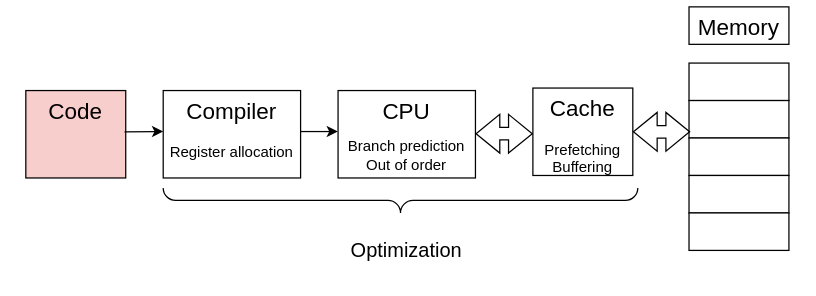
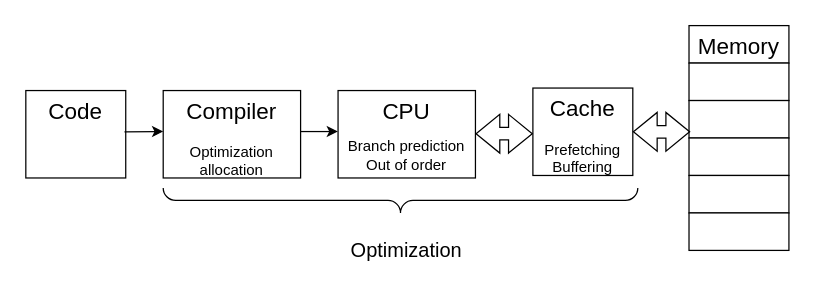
- <mxCell id="6" value="Memory" style="rounded=0;whiteSpace=wrap;html=1;verticalAlign=top;fontSize=18;" vertex="1" parent="1"><mxGeometry x="551" y="5" width="80" height="30" as="geometry" /></mxCell>
+ <mxCell id="6" value="Memory" style="rounded=0;whiteSpace=wrap;html=1;verticalAlign=top;fontSize=18;" vertex="1" parent="1"><mxGeometry x="551" y="20" width="80" height="30" as="geometry" /></mxCell>
- <mxCell id="2" value="Code" style="rounded=0;whiteSpace=wrap;html=1;verticalAlign=top;fontSize=18;fillColor=#f8cecc;" vertex="1" parent="1"><mxGeometry x="20" y="72" width="80" height="70" as="geometry" /></mxCell>
+ <mxCell id="2" value="Code" style="rounded=0;whiteSpace=wrap;html=1;verticalAlign=top;fontSize=18;" vertex="1" parent="1"><mxGeometry x="20" y="72" width="80" height="70" as="geometry" /></mxCell>
- <mxCell id="3" value="Compiler&lt;div style=&quot;font-size: 12px;&quot;&gt;&lt;br&gt;&lt;/div&gt;&lt;div style=&quot;font-size: 12px;&quot;&gt;Register allocation&lt;/div&gt;" style="rounded=0;whiteSpace=wrap;html=1;verticalAlign=top;fontSize=18;" vertex="1" parent="1"><mxGeometry x="130" y="72" width="110" height="70" as="geometry" /></mxCell>
+ <mxCell id="3" value="Compiler&lt;div style=&quot;font-size: 12px;&quot;&gt;&lt;br&gt;&lt;/div&gt;&lt;div style=&quot;font-size: 12px;&quot;&gt;Optimization allocation&lt;/div&gt;" style="rounded=0;whiteSpace=wrap;html=1;verticalAlign=top;fontSize=18;" vertex="1" parent="1"><mxGeometry x="130" y="72" width="110" height="70" as="geometry" /></mxCell>
